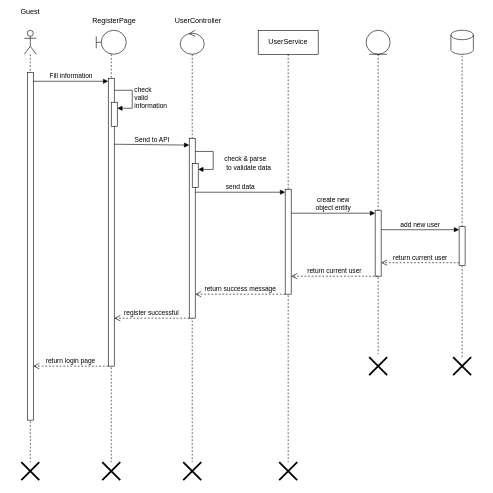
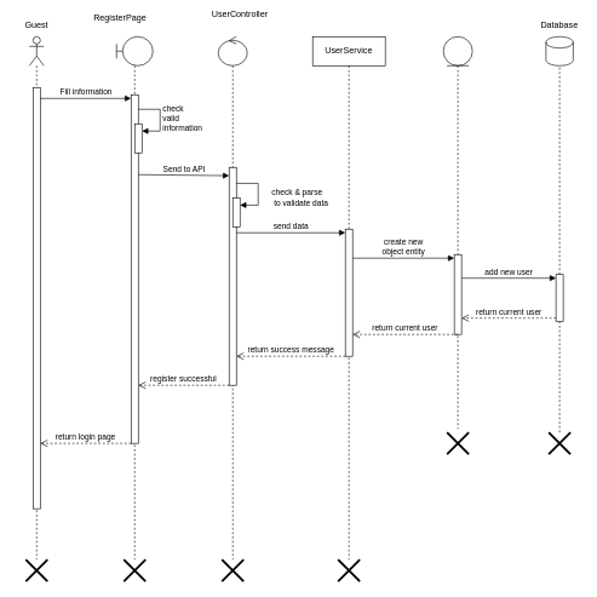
- <mxCell id="4" value="Guest" style="text;html=1;strokeColor=none;fillColor=none;align=center;verticalAlign=middle;whiteSpace=wrap;rounded=0;" parent="1" vertex="1"><mxGeometry x="20" y="5" width="60" height="30" as="geometry" /></mxCell>
+ <mxCell id="4" value="Guest" style="text;html=1;strokeColor=none;fillColor=none;align=center;verticalAlign=middle;whiteSpace=wrap;rounded=0;" parent="1" vertex="1"><mxGeometry x="20" y="20" width="60" height="30" as="geometry" /></mxCell>
- <mxCell id="9" value="RegisterPage" style="text;html=1;strokeColor=none;fillColor=none;align=center;verticalAlign=middle;whiteSpace=wrap;rounded=0;" parent="1" vertex="1"><mxGeometry x="160" y="20" width="60" height="30" as="geometry" /></mxCell>
+ <mxCell id="9" value="RegisterPage" style="text;html=1;strokeColor=none;fillColor=none;align=center;verticalAlign=middle;whiteSpace=wrap;rounded=0;" parent="1" vertex="1"><mxGeometry x="135" y="10" width="60" height="30" as="geometry" /></mxCell>
- <mxCell id="16" value="UserController" style="text;html=1;strokeColor=none;fillColor=none;align=center;verticalAlign=middle;whiteSpace=wrap;rounded=0;" parent="1" vertex="1"><mxGeometry x="300" y="20" width="60" height="30" as="geometry" /></mxCell>
+ <mxCell id="16" value="UserController" style="text;html=1;strokeColor=none;fillColor=none;align=center;verticalAlign=middle;whiteSpace=wrap;rounded=0;" parent="1" vertex="1"><mxGeometry x="300" y="5" width="60" height="30" as="geometry" /></mxCell>
+ <mxCell id="25" value="Database" style="text;html=1;strokeColor=none;fillColor=none;align=center;verticalAlign=middle;whiteSpace=wrap;rounded=0;" parent="1" vertex="1"><mxGeometry x="740" y="20" width="60" height="30" as="geometry" /></mxCell>
